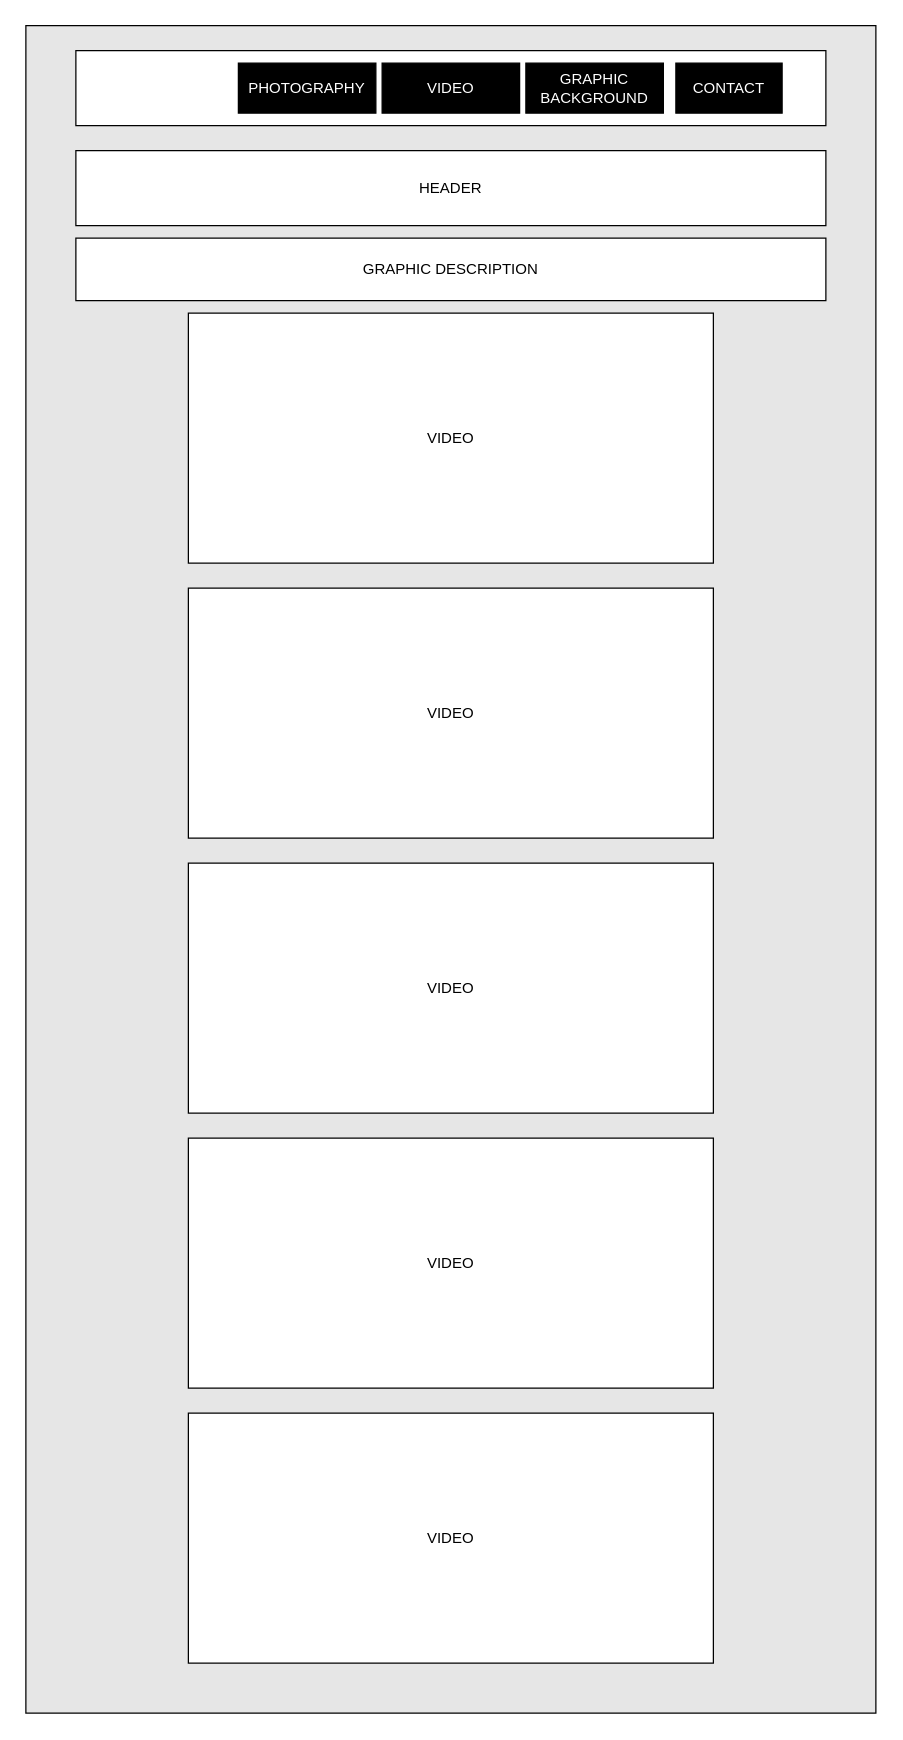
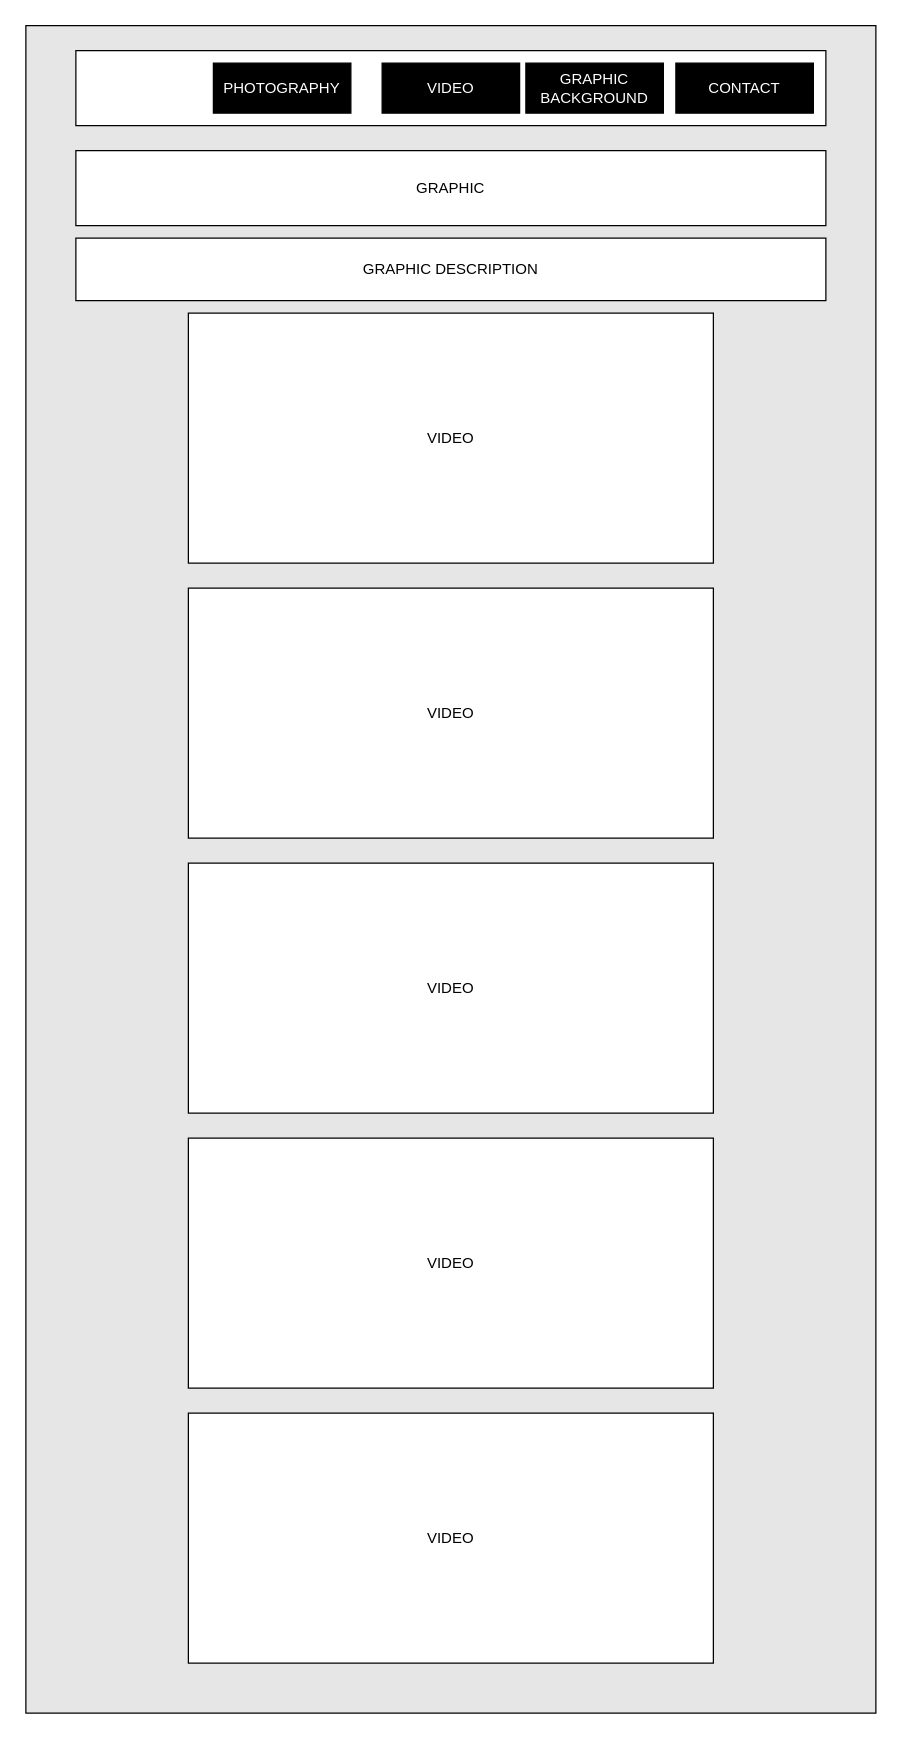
- <mxCell id="5" value="PHOTOGRAPHY" style="rounded=0;whiteSpace=wrap;html=1;fontColor=#FFFFFF;fillColor=#000000;" vertex="1" parent="1"><mxGeometry x="190" y="50" width="110" height="40" as="geometry" /></mxCell>
+ <mxCell id="5" value="PHOTOGRAPHY" style="rounded=0;whiteSpace=wrap;html=1;fontColor=#FFFFFF;fillColor=#000000;" vertex="1" parent="1"><mxGeometry x="170" y="50" width="110" height="40" as="geometry" /></mxCell>
- <mxCell id="8" value="CONTACT" style="rounded=0;whiteSpace=wrap;html=1;fillColor=#000000;fontColor=#FFFFFF;" vertex="1" parent="1"><mxGeometry x="540" y="50" width="85" height="40" as="geometry" /></mxCell>
+ <mxCell id="8" value="CONTACT" style="rounded=0;whiteSpace=wrap;html=1;fillColor=#000000;fontColor=#FFFFFF;" vertex="1" parent="1"><mxGeometry x="540" y="50" width="110" height="40" as="geometry" /></mxCell>
- <mxCell id="9" value="HEADER" style="rounded=0;whiteSpace=wrap;html=1;" vertex="1" parent="1"><mxGeometry x="60" y="120" width="600" height="60" as="geometry" /></mxCell>
+ <mxCell id="9" value="GRAPHIC" style="rounded=0;whiteSpace=wrap;html=1;" vertex="1" parent="1"><mxGeometry x="60" y="120" width="600" height="60" as="geometry" /></mxCell>
